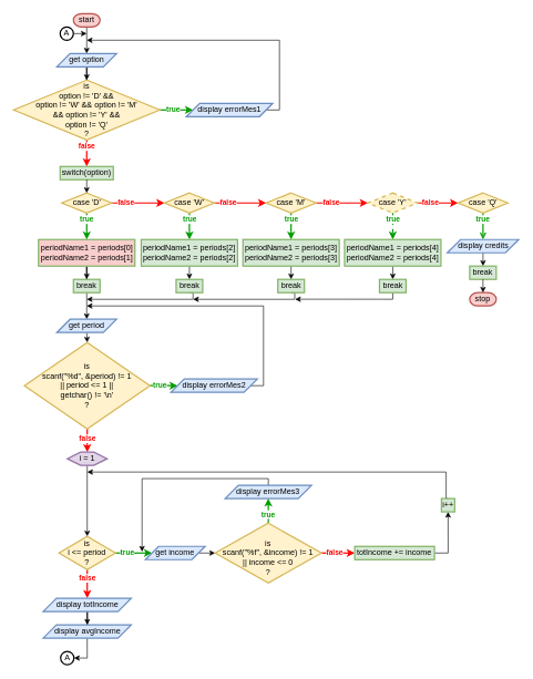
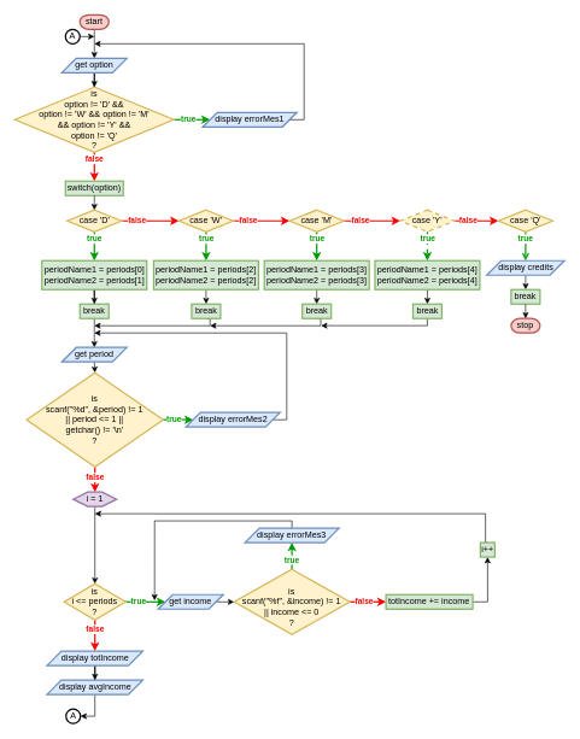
- <mxCell id="18" value="periodName1 = periods[0]&lt;br&gt;periodName2 = periods[1]" style="whiteSpace=wrap;html=1;strokeWidth=2;fillColor=#f8cecc;strokeColor=#82b366;" parent="1" vertex="1"><mxGeometry x="57.5" y="360" width="145" height="40" as="geometry" /></mxCell>
+ <mxCell id="18" value="periodName1 = periods[0]&lt;br&gt;periodName2 = periods[1]" style="whiteSpace=wrap;html=1;strokeWidth=2;fillColor=#d5e8d4;strokeColor=#82b366;" parent="1" vertex="1"><mxGeometry x="57.5" y="360" width="145" height="40" as="geometry" /></mxCell>
- <mxCell id="58" value="is&lt;br&gt;i &amp;lt;= period&lt;br&gt;?" style="rhombus;whiteSpace=wrap;html=1;strokeWidth=2;fillColor=#fff2cc;strokeColor=#d6b656;" parent="1" vertex="1"><mxGeometry x="88.25" y="806.92" width="85" height="50" as="geometry" /></mxCell>
+ <mxCell id="58" value="is&lt;br&gt;i &amp;lt;= periods&lt;br&gt;?" style="rhombus;whiteSpace=wrap;html=1;strokeWidth=2;fillColor=#fff2cc;strokeColor=#d6b656;" parent="1" vertex="1"><mxGeometry x="88.25" y="806.92" width="85" height="50" as="geometry" /></mxCell>
